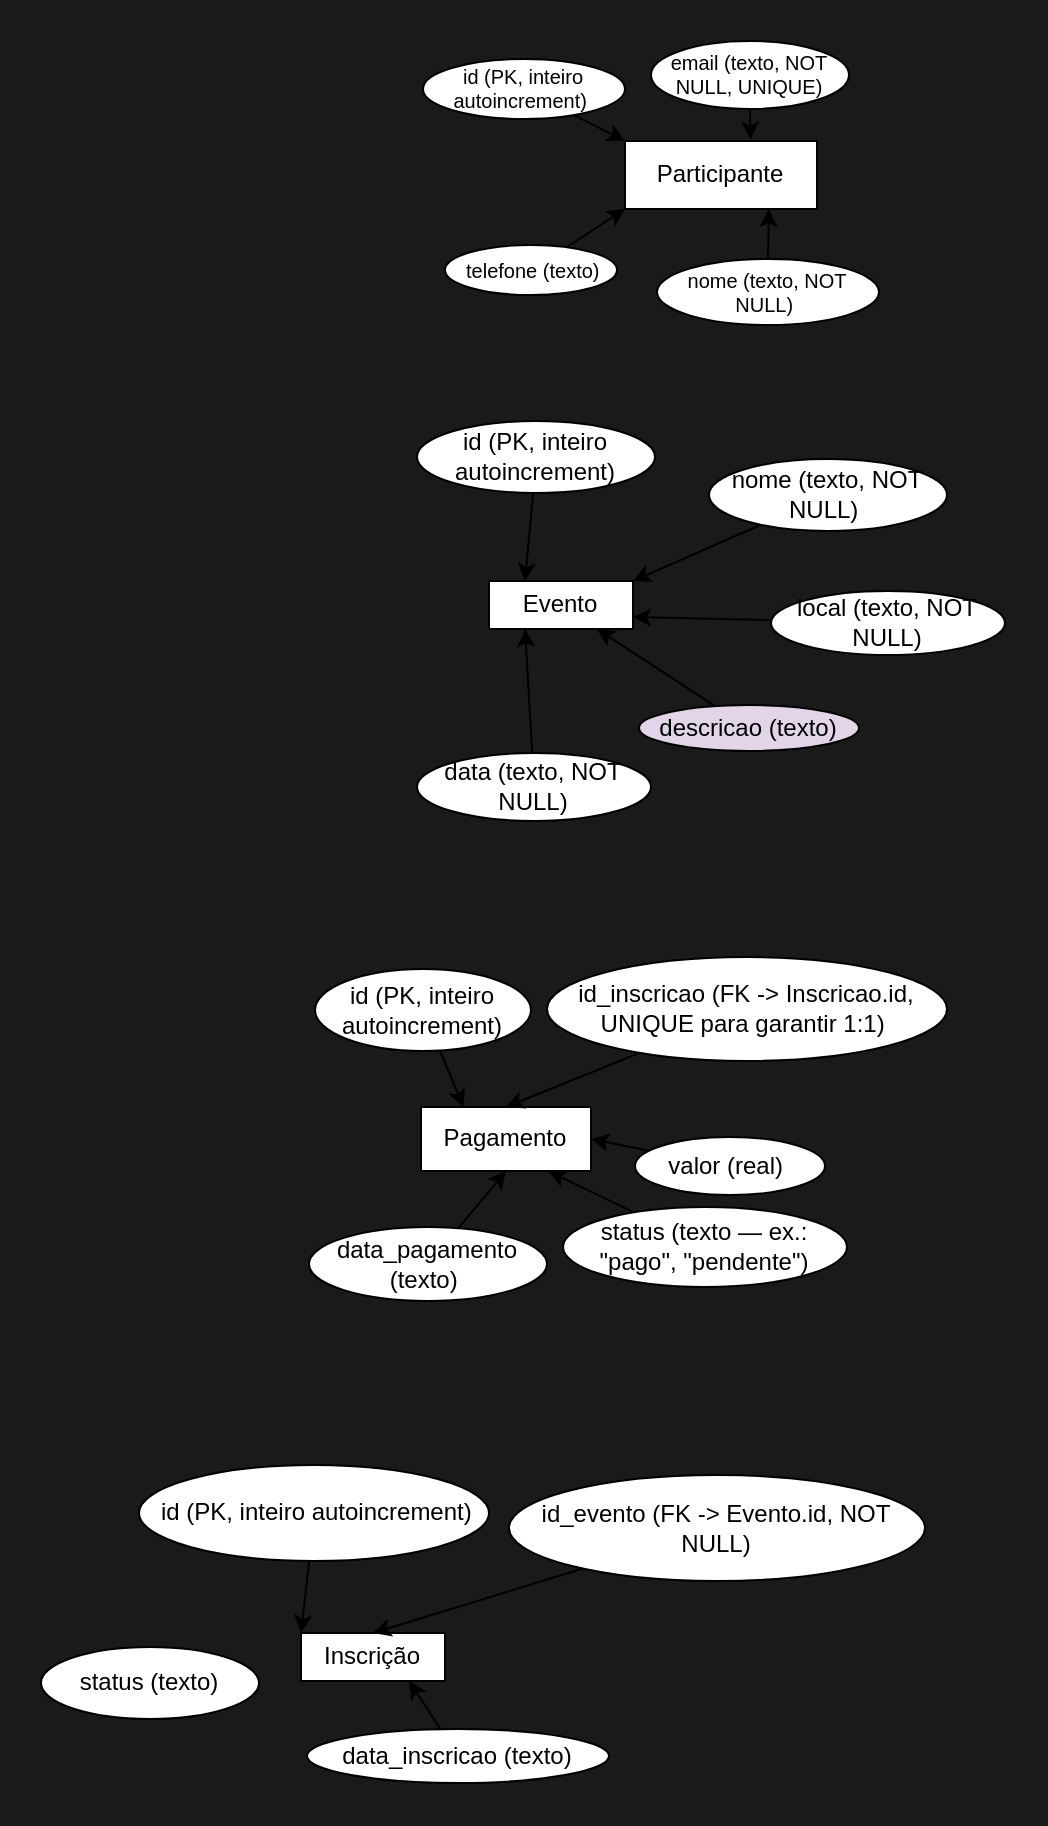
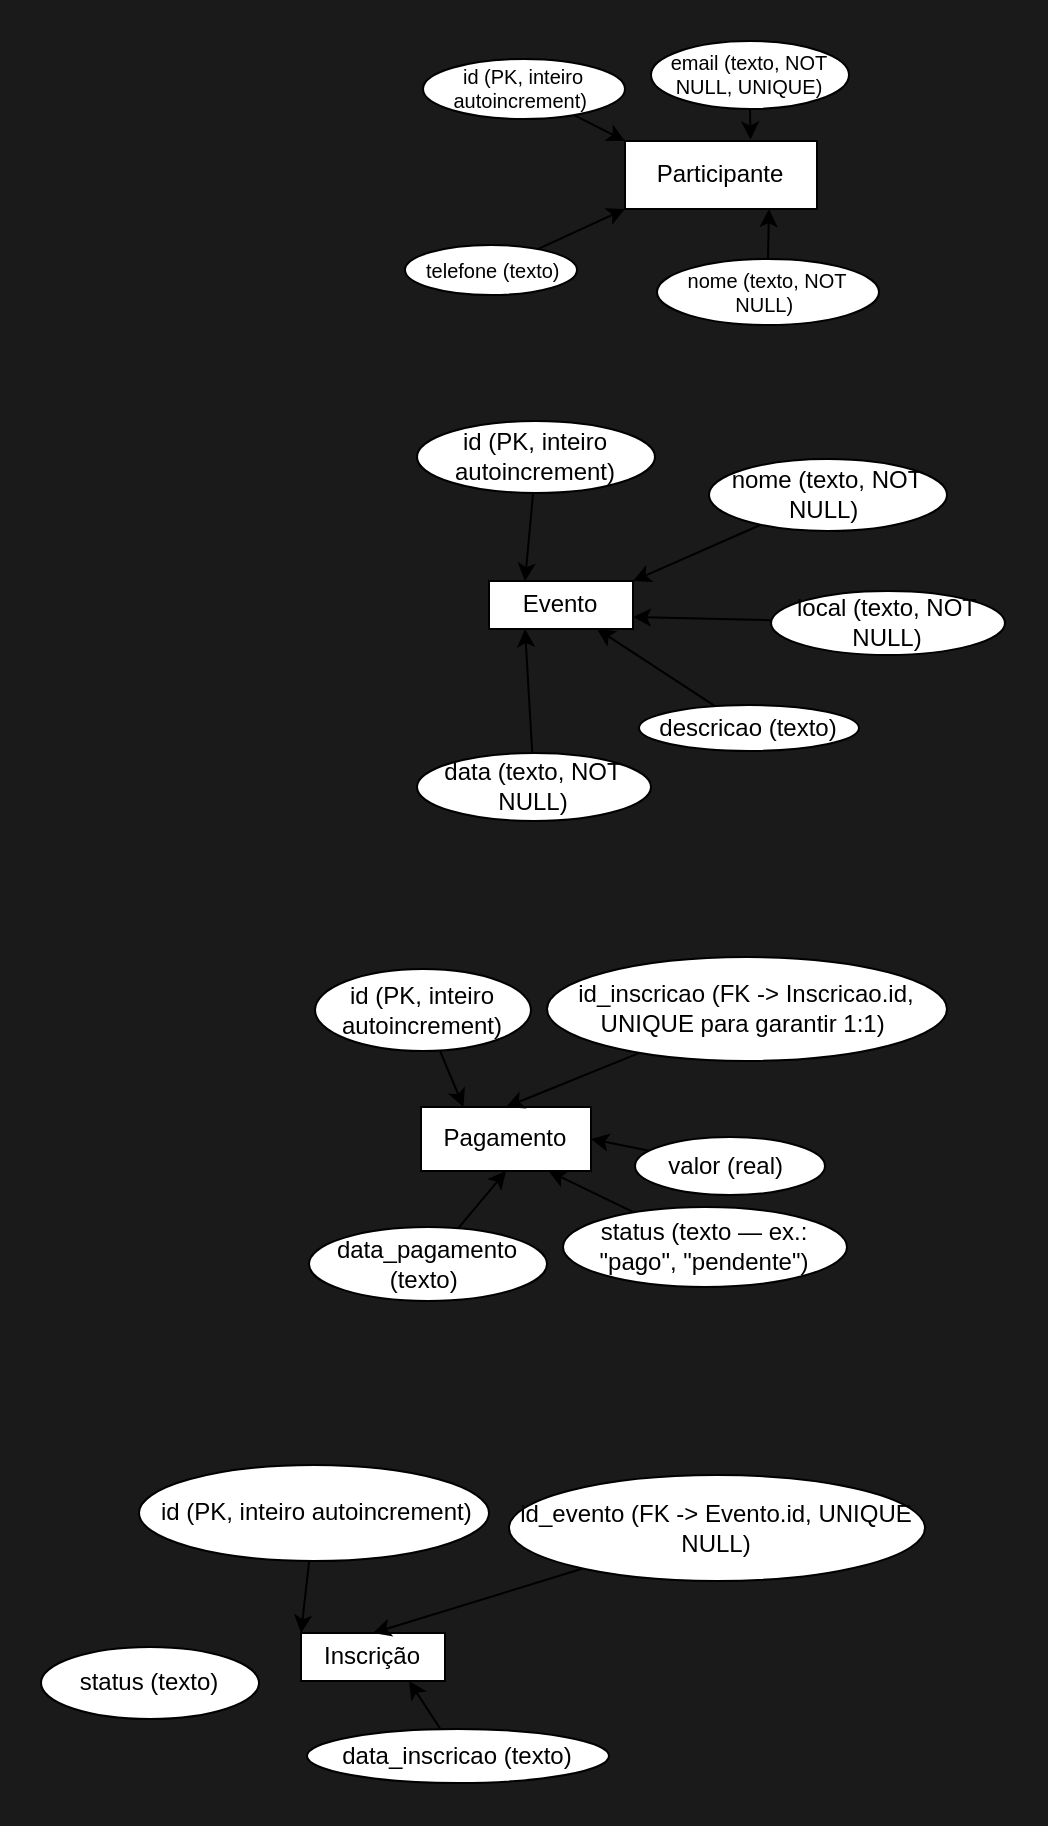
- <mxCell id="12" value="&amp;nbsp;telefone (texto)" style="ellipse;whiteSpace=wrap;html=1;fontSize=10;" vertex="1" parent="1"><mxGeometry x="222" y="122" width="86" height="25" as="geometry" /></mxCell>
+ <mxCell id="12" value="&amp;nbsp;telefone (texto)" style="ellipse;whiteSpace=wrap;html=1;fontSize=10;" vertex="1" parent="1"><mxGeometry x="202" y="122" width="86" height="25" as="geometry" /></mxCell>
- <mxCell id="19" value="descricao (texto)" style="ellipse;whiteSpace=wrap;html=1;fillColor=#e1d5e7;" vertex="1" parent="1"><mxGeometry x="319" y="352" width="110" height="23" as="geometry" /></mxCell>
+ <mxCell id="19" value="descricao (texto)" style="ellipse;whiteSpace=wrap;html=1;" vertex="1" parent="1"><mxGeometry x="319" y="352" width="110" height="23" as="geometry" /></mxCell>
- <mxCell id="37" value="id_evento (FK -&amp;gt; Evento.id, NOT NULL)" style="ellipse;whiteSpace=wrap;html=1;" vertex="1" parent="1"><mxGeometry x="254" y="737" width="208" height="53" as="geometry" /></mxCell>
+ <mxCell id="37" value="id_evento (FK -&amp;gt; Evento.id, UNIQUE NULL)" style="ellipse;whiteSpace=wrap;html=1;" vertex="1" parent="1"><mxGeometry x="254" y="737" width="208" height="53" as="geometry" /></mxCell>
